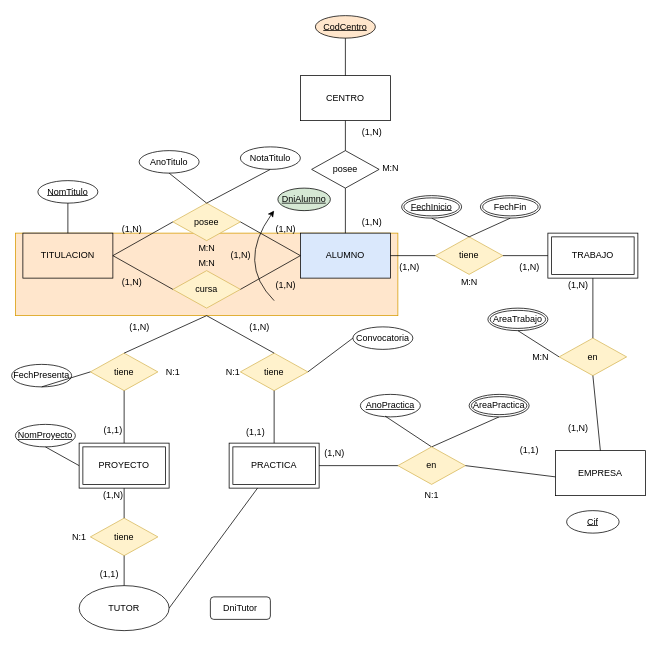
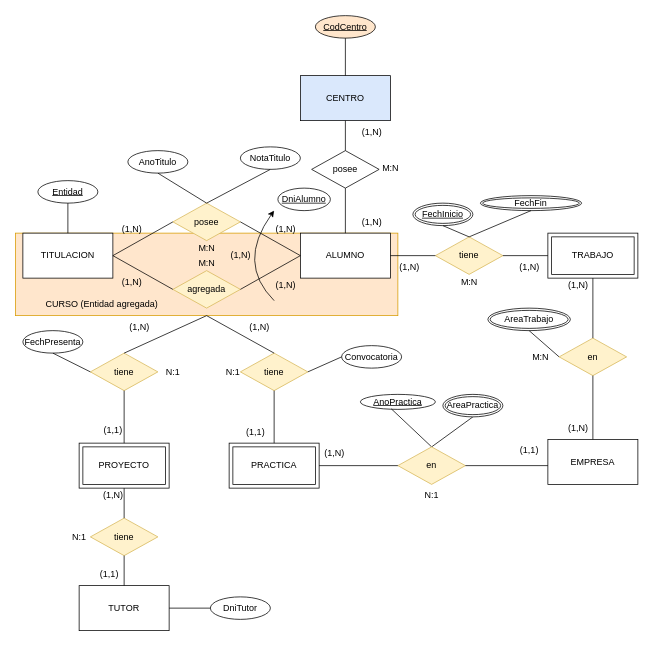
- <mxCell id="3" value="CENTRO" style="whiteSpace=wrap;html=1;align=center;" vertex="1" parent="1"><mxGeometry x="400" y="100" width="120" height="60" as="geometry" /></mxCell>
+ <mxCell id="3" value="CENTRO" style="whiteSpace=wrap;html=1;align=center;fillColor=#dae8fc;" vertex="1" parent="1"><mxGeometry x="400" y="100" width="120" height="60" as="geometry" /></mxCell>
- <mxCell id="35" value="AnoTitulo" style="ellipse;whiteSpace=wrap;html=1;align=center;" vertex="1" parent="1"><mxGeometry x="185" y="200" width="80" height="30" as="geometry" /></mxCell>
+ <mxCell id="35" value="AnoTitulo" style="ellipse;whiteSpace=wrap;html=1;align=center;" vertex="1" parent="1"><mxGeometry x="170" y="200" width="80" height="30" as="geometry" /></mxCell>
- <mxCell id="18" value="&lt;u&gt;NomTitulo&lt;/u&gt;" style="ellipse;whiteSpace=wrap;html=1;align=center;" vertex="1" parent="1"><mxGeometry x="50" y="240" width="80" height="30" as="geometry" /></mxCell>
+ <mxCell id="18" value="&lt;u&gt;Entidad&lt;/u&gt;" style="ellipse;whiteSpace=wrap;html=1;align=center;" vertex="1" parent="1"><mxGeometry x="50" y="240" width="80" height="30" as="geometry" /></mxCell>
- <mxCell id="10" value="&lt;u&gt;DniAlumno&lt;/u&gt;" style="ellipse;whiteSpace=wrap;html=1;align=center;fillColor=#d5e8d4;" vertex="1" parent="1"><mxGeometry x="370" y="250" width="70" height="30" as="geometry" /></mxCell>
+ <mxCell id="10" value="&lt;u&gt;DniAlumno&lt;/u&gt;" style="ellipse;whiteSpace=wrap;html=1;align=center;" vertex="1" parent="1"><mxGeometry x="370" y="250" width="70" height="30" as="geometry" /></mxCell>
- <mxCell id="24" value="&lt;u&gt;FechInicio&lt;/u&gt;" style="ellipse;shape=doubleEllipse;margin=3;whiteSpace=wrap;html=1;align=center;" vertex="1" parent="1"><mxGeometry x="535" y="260" width="80" height="30" as="geometry" /></mxCell>
+ <mxCell id="24" value="&lt;u&gt;FechInicio&lt;/u&gt;" style="ellipse;shape=doubleEllipse;margin=3;whiteSpace=wrap;html=1;align=center;" vertex="1" parent="1"><mxGeometry x="550" y="270" width="80" height="30" as="geometry" /></mxCell>
- <mxCell id="25" value="FechFin" style="ellipse;shape=doubleEllipse;margin=3;whiteSpace=wrap;html=1;align=center;" vertex="1" parent="1"><mxGeometry x="640" y="260" width="80" height="30" as="geometry" /></mxCell>
+ <mxCell id="25" value="FechFin" style="ellipse;shape=doubleEllipse;margin=3;whiteSpace=wrap;html=1;align=center;" vertex="1" parent="1"><mxGeometry x="640" y="260" width="135" height="20" as="geometry" /></mxCell>
- <mxCell id="15" value="TITULACION" style="whiteSpace=wrap;html=1;align=center;fillColor=#ffe6cc;" vertex="1" parent="1"><mxGeometry x="30" y="310" width="120" height="60" as="geometry" /></mxCell>
+ <mxCell id="15" value="TITULACION" style="whiteSpace=wrap;html=1;align=center;" vertex="1" parent="1"><mxGeometry x="30" y="310" width="120" height="60" as="geometry" /></mxCell>
- <mxCell id="6" value="ALUMNO" style="rounded=0;whiteSpace=wrap;html=1;fillColor=#dae8fc;" vertex="1" parent="1"><mxGeometry x="400" y="310" width="120" height="60" as="geometry" /></mxCell>
+ <mxCell id="6" value="ALUMNO" style="rounded=0;whiteSpace=wrap;html=1;" vertex="1" parent="1"><mxGeometry x="400" y="310" width="120" height="60" as="geometry" /></mxCell>
- <mxCell id="12" value="cursa" style="shape=rhombus;perimeter=rhombusPerimeter;whiteSpace=wrap;html=1;align=center;fillColor=#fff2cc;strokeColor=#d6b656;" vertex="1" parent="1"><mxGeometry x="230" y="360" width="90" height="50" as="geometry" /></mxCell>
+ <mxCell id="12" value="agregada" style="shape=rhombus;perimeter=rhombusPerimeter;whiteSpace=wrap;html=1;align=center;fillColor=#fff2cc;strokeColor=#d6b656;" vertex="1" parent="1"><mxGeometry x="230" y="360" width="90" height="50" as="geometry" /></mxCell>
+ <mxCell id="39" value="CURSO (Entidad agregada)" style="text;html=1;align=center;verticalAlign=middle;resizable=0;points=[];autosize=1;strokeColor=none;fillColor=none;" vertex="1" parent="1"><mxGeometry x="50" y="390" width="170" height="30" as="geometry" /></mxCell>
- <mxCell id="26" value="AreaTrabajo" style="ellipse;shape=doubleEllipse;margin=3;whiteSpace=wrap;html=1;align=center;" vertex="1" parent="1"><mxGeometry x="650" y="410" width="80" height="30" as="geometry" /></mxCell>
+ <mxCell id="26" value="AreaTrabajo" style="ellipse;shape=doubleEllipse;margin=3;whiteSpace=wrap;html=1;align=center;" vertex="1" parent="1"><mxGeometry x="650" y="410" width="110" height="30" as="geometry" /></mxCell>
- <mxCell id="48" value="Convocatoria" style="ellipse;whiteSpace=wrap;html=1;align=center;" vertex="1" parent="1"><mxGeometry x="470" y="435" width="80" height="30" as="geometry" /></mxCell>
+ <mxCell id="48" value="Convocatoria" style="ellipse;whiteSpace=wrap;html=1;align=center;" vertex="1" parent="1"><mxGeometry x="455" y="460" width="80" height="30" as="geometry" /></mxCell>
- <mxCell id="54" value="FechPresenta" style="ellipse;whiteSpace=wrap;html=1;align=center;" vertex="1" parent="1"><mxGeometry x="15" y="485" width="80" height="30" as="geometry" /></mxCell>
+ <mxCell id="54" value="FechPresenta" style="ellipse;whiteSpace=wrap;html=1;align=center;" vertex="1" parent="1"><mxGeometry x="30" y="440" width="80" height="30" as="geometry" /></mxCell>
- <mxCell id="49" value="&lt;u&gt;AnoPractica&lt;/u&gt;" style="ellipse;whiteSpace=wrap;html=1;align=center;" vertex="1" parent="1"><mxGeometry x="480" y="525" width="80" height="30" as="geometry" /></mxCell>
+ <mxCell id="49" value="&lt;u&gt;AnoPractica&lt;/u&gt;" style="ellipse;whiteSpace=wrap;html=1;align=center;" vertex="1" parent="1"><mxGeometry x="480" y="525" width="100" height="20" as="geometry" /></mxCell>
- <mxCell id="53" value="AreaPractica" style="ellipse;shape=doubleEllipse;margin=3;whiteSpace=wrap;html=1;align=center;" vertex="1" parent="1"><mxGeometry x="625" y="525" width="80" height="30" as="geometry" /></mxCell>
+ <mxCell id="53" value="AreaPractica" style="ellipse;shape=doubleEllipse;margin=3;whiteSpace=wrap;html=1;align=center;" vertex="1" parent="1"><mxGeometry x="590" y="525" width="80" height="30" as="geometry" /></mxCell>
- <mxCell id="94" value="&lt;u&gt;NomProyecto&lt;/u&gt;" style="ellipse;whiteSpace=wrap;html=1;align=center;" vertex="1" parent="1"><mxGeometry x="20" y="565" width="80" height="30" as="geometry" /></mxCell>
- <mxCell id="95" value="" style="endArrow=none;html=1;rounded=0;entryX=0.5;entryY=1;entryDx=0;entryDy=0;exitX=0;exitY=0.5;exitDx=0;exitDy=0;" edge="1" parent="1" source="44" target="94"><mxGeometry width="50" height="50" relative="1" as="geometry"><mxPoint x="100" y="610" as="sourcePoint" /><mxPoint x="80" y="480" as="targetPoint" /></mxGeometry></mxCell>
- <mxCell id="30" value="EMPRESA" style="rounded=0;whiteSpace=wrap;html=1;" vertex="1" parent="1"><mxGeometry x="740" y="600" width="120" height="60" as="geometry" /></mxCell>
+ <mxCell id="30" value="EMPRESA" style="rounded=0;whiteSpace=wrap;html=1;" vertex="1" parent="1"><mxGeometry x="730" y="585" width="120" height="60" as="geometry" /></mxCell>
- <mxCell id="91" value="&lt;u&gt;Cif&lt;/u&gt;" style="ellipse;whiteSpace=wrap;html=1;align=center;" vertex="1" parent="1"><mxGeometry x="755" y="680" width="70" height="30" as="geometry" /></mxCell>
- <mxCell id="60" value="" style="endArrow=none;html=1;rounded=0;exitX=1;exitY=0.5;exitDx=0;exitDy=0;" edge="1" parent="1" source="55" target="45"><mxGeometry width="50" height="50" relative="1" as="geometry"><mxPoint x="175" y="790" as="sourcePoint" /><mxPoint x="175" y="750" as="targetPoint" /></mxGeometry></mxCell>
+ <mxCell id="60" value="" style="endArrow=none;html=1;rounded=0;entryX=0;entryY=0.5;entryDx=0;entryDy=0;exitX=1;exitY=0.5;exitDx=0;exitDy=0;" edge="1" parent="1" source="55" target="59"><mxGeometry width="50" height="50" relative="1" as="geometry"><mxPoint x="175" y="790" as="sourcePoint" /><mxPoint x="175" y="750" as="targetPoint" /></mxGeometry></mxCell>
- <mxCell id="55" value="TUTOR" style="ellipse;whiteSpace=wrap;html=1;" vertex="1" parent="1"><mxGeometry x="105" y="780" width="120" height="60" as="geometry" /></mxCell>
+ <mxCell id="55" value="TUTOR" style="rounded=0;whiteSpace=wrap;html=1;" vertex="1" parent="1"><mxGeometry x="105" y="780" width="120" height="60" as="geometry" /></mxCell>
- <mxCell id="59" value="DniTutor" style="whiteSpace=wrap;html=1;align=center;rounded=1;" vertex="1" parent="1"><mxGeometry x="280" y="795" width="80" height="30" as="geometry" /></mxCell>
+ <mxCell id="59" value="DniTutor" style="ellipse;whiteSpace=wrap;html=1;align=center;" vertex="1" parent="1"><mxGeometry x="280" y="795" width="80" height="30" as="geometry" /></mxCell>
